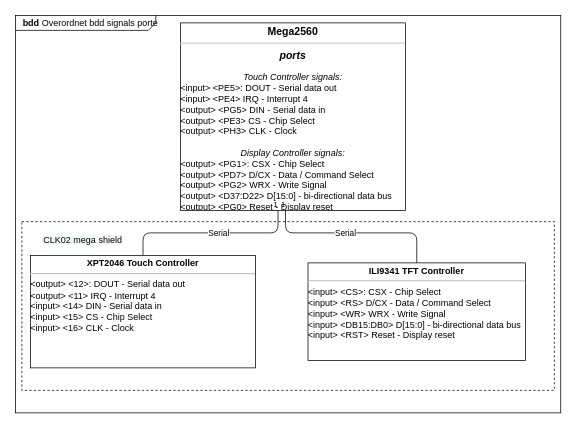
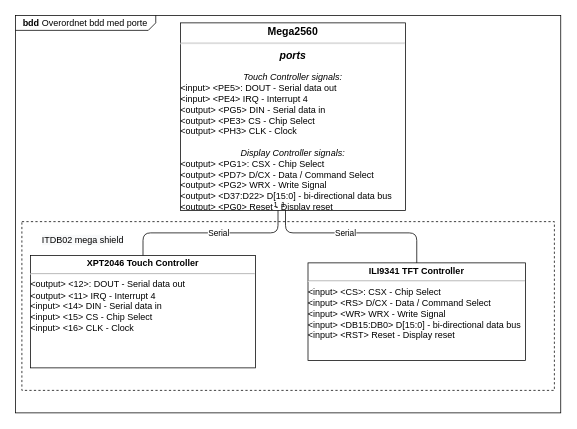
- <mxCell id="2" value="&lt;p style=&quot;margin: 0px ; margin-top: 4px ; margin-left: 10px ; text-align: left&quot;&gt;&lt;b&gt;bdd&lt;/b&gt;   Overordnet bdd signals porte&lt;/p&gt;" style="html=1;strokeWidth=1;shape=mxgraph.sysml.package;labelX=187;align=left;spacingLeft=10;overflow=fill;recursiveResize=0;" vertex="1" parent="1"><mxGeometry x="20" y="20" width="727" height="530" as="geometry" /></mxCell>
+ <mxCell id="2" value="&lt;p style=&quot;margin: 0px ; margin-top: 4px ; margin-left: 10px ; text-align: left&quot;&gt;&lt;b&gt;bdd&lt;/b&gt;   Overordnet bdd med porte&lt;/p&gt;" style="html=1;strokeWidth=1;shape=mxgraph.sysml.package;labelX=187;align=left;spacingLeft=10;overflow=fill;recursiveResize=0;" vertex="1" parent="1"><mxGeometry x="20" y="20" width="727" height="530" as="geometry" /></mxCell>
- <mxCell id="11" value="&lt;span style=&quot;color: rgb(0 , 0 , 0) ; font-family: &amp;#34;helvetica&amp;#34; ; font-size: 12px ; font-style: normal ; font-weight: 400 ; letter-spacing: normal ; text-align: center ; text-indent: 0px ; text-transform: none ; word-spacing: 0px ; background-color: rgb(248 , 249 , 250) ; float: none ; display: inline&quot;&gt;CLK02 mega shield&lt;/span&gt;&lt;br&gt;" style="text;html=1;strokeColor=none;fillColor=none;align=center;verticalAlign=middle;whiteSpace=wrap;rounded=0;" vertex="1" parent="1"><mxGeometry x="40" y="310" width="140" height="20" as="geometry" /></mxCell>
+ <mxCell id="11" value="&lt;span style=&quot;color: rgb(0 , 0 , 0) ; font-family: &amp;#34;helvetica&amp;#34; ; font-size: 12px ; font-style: normal ; font-weight: 400 ; letter-spacing: normal ; text-align: center ; text-indent: 0px ; text-transform: none ; word-spacing: 0px ; background-color: rgb(248 , 249 , 250) ; float: none ; display: inline&quot;&gt;ITDB02 mega shield&lt;/span&gt;&lt;br&gt;" style="text;html=1;strokeColor=none;fillColor=none;align=center;verticalAlign=middle;whiteSpace=wrap;rounded=0;" vertex="1" parent="1"><mxGeometry x="40" y="310" width="140" height="20" as="geometry" /></mxCell>
